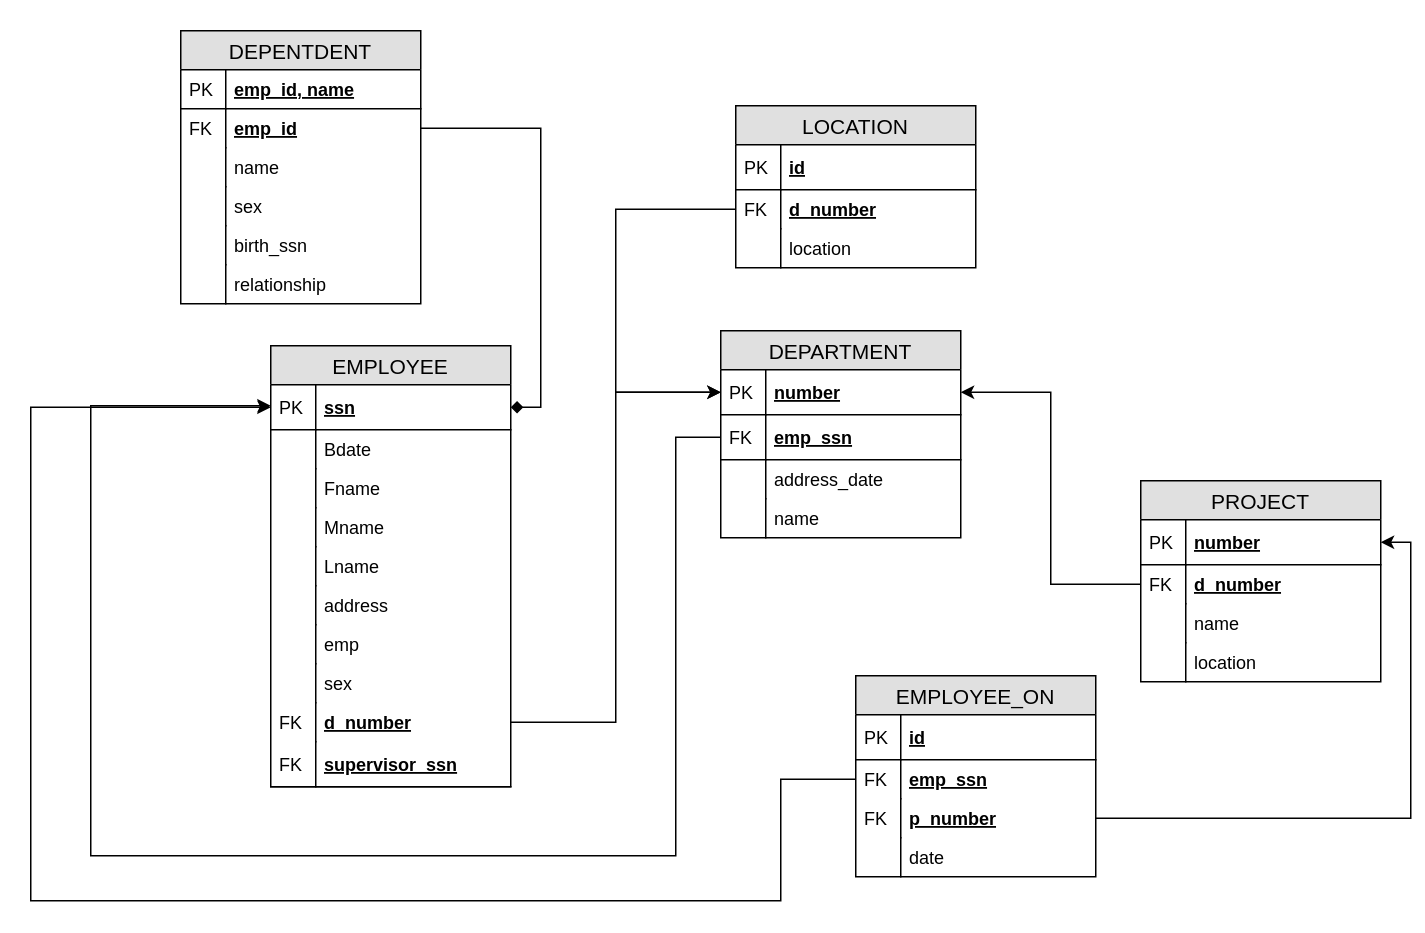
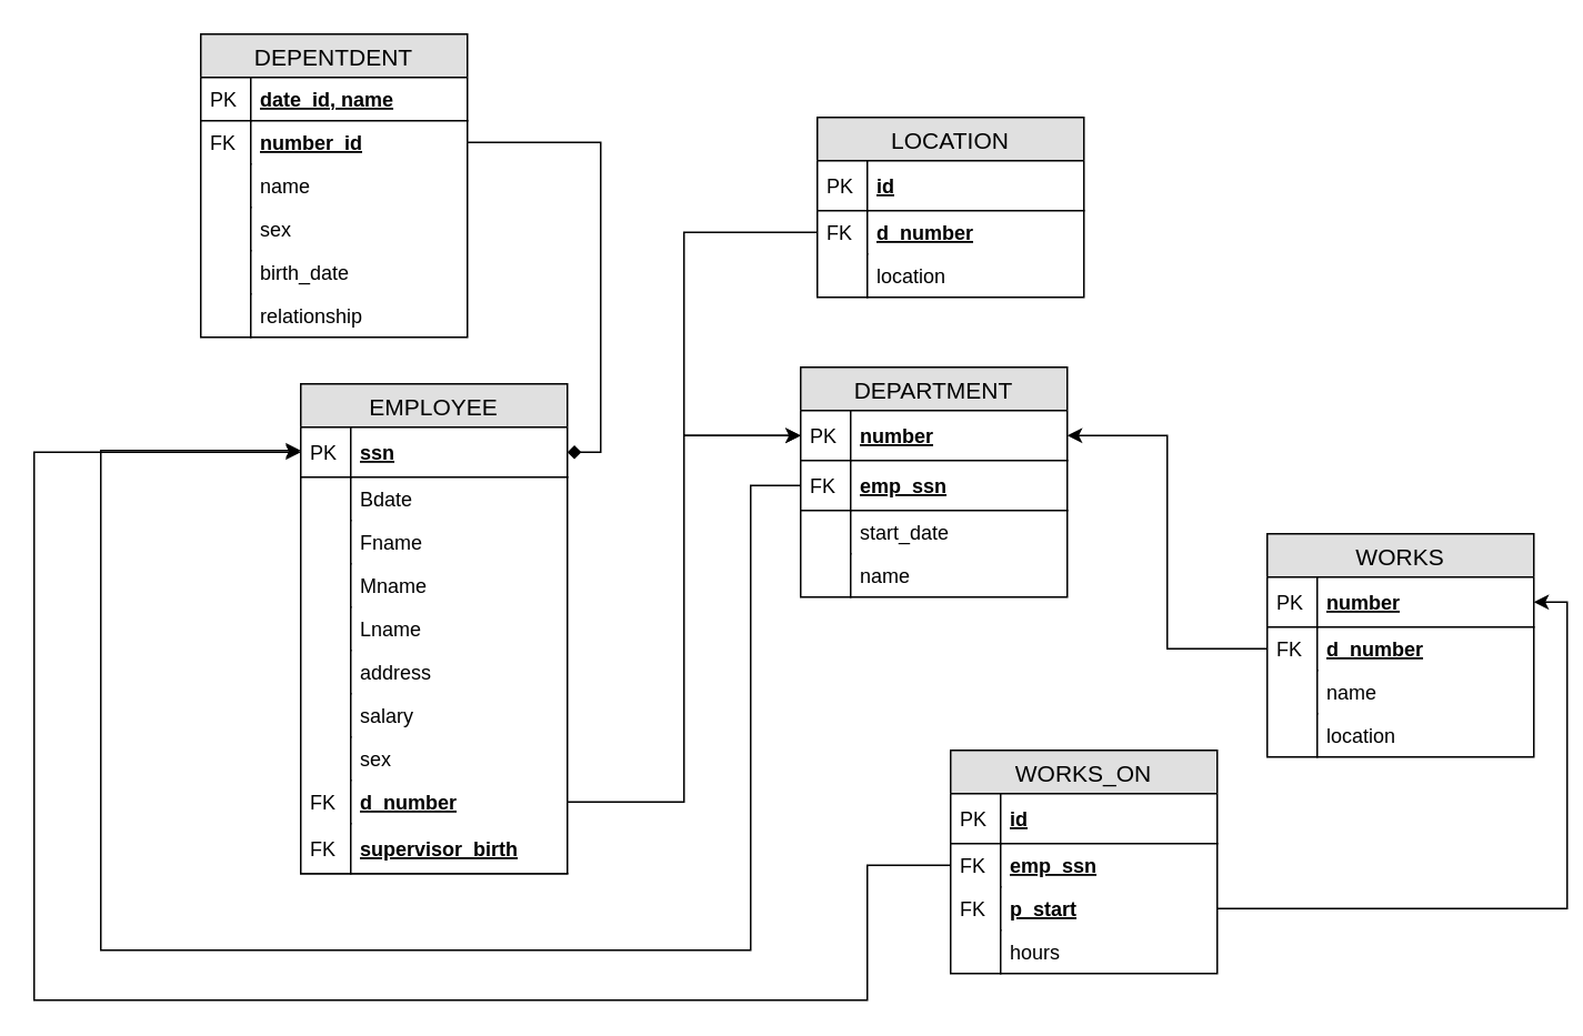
- <mxCell id="64" value="emp_id, name" style="shape=partialRectangle;top=0;left=0;right=0;bottom=1;align=left;verticalAlign=top;fillColor=none;spacingLeft=34;spacingRight=4;overflow=hidden;rotatable=0;points=[[0,0.5],[1,0.5]];portConstraint=eastwest;dropTarget=0;fontSize=12;fontStyle=5" vertex="1" parent="63"><mxGeometry y="26" width="160" height="26" as="geometry" /></mxCell>
+ <mxCell id="64" value="date_id, name" style="shape=partialRectangle;top=0;left=0;right=0;bottom=1;align=left;verticalAlign=top;fillColor=none;spacingLeft=34;spacingRight=4;overflow=hidden;rotatable=0;points=[[0,0.5],[1,0.5]];portConstraint=eastwest;dropTarget=0;fontSize=12;fontStyle=5" vertex="1" parent="63"><mxGeometry y="26" width="160" height="26" as="geometry" /></mxCell>
- <mxCell id="66" value="emp_id" style="shape=partialRectangle;top=0;left=0;right=0;bottom=0;align=left;verticalAlign=top;fillColor=none;spacingLeft=34;spacingRight=4;overflow=hidden;rotatable=0;points=[[0,0.5],[1,0.5]];portConstraint=eastwest;dropTarget=0;fontSize=12;fontStyle=5" vertex="1" parent="63"><mxGeometry y="52" width="160" height="26" as="geometry" /></mxCell>
+ <mxCell id="66" value="number_id" style="shape=partialRectangle;top=0;left=0;right=0;bottom=0;align=left;verticalAlign=top;fillColor=none;spacingLeft=34;spacingRight=4;overflow=hidden;rotatable=0;points=[[0,0.5],[1,0.5]];portConstraint=eastwest;dropTarget=0;fontSize=12;fontStyle=5" vertex="1" parent="63"><mxGeometry y="52" width="160" height="26" as="geometry" /></mxCell>
- <mxCell id="72" value="birth_ssn" style="shape=partialRectangle;top=0;left=0;right=0;bottom=0;align=left;verticalAlign=top;fillColor=none;spacingLeft=34;spacingRight=4;overflow=hidden;rotatable=0;points=[[0,0.5],[1,0.5]];portConstraint=eastwest;dropTarget=0;fontSize=12;" vertex="1" parent="63"><mxGeometry y="130" width="160" height="26" as="geometry" /></mxCell>
+ <mxCell id="72" value="birth_date" style="shape=partialRectangle;top=0;left=0;right=0;bottom=0;align=left;verticalAlign=top;fillColor=none;spacingLeft=34;spacingRight=4;overflow=hidden;rotatable=0;points=[[0,0.5],[1,0.5]];portConstraint=eastwest;dropTarget=0;fontSize=12;" vertex="1" parent="63"><mxGeometry y="130" width="160" height="26" as="geometry" /></mxCell>
- <mxCell id="28" value="address_date" style="shape=partialRectangle;top=0;left=0;right=0;bottom=0;align=left;verticalAlign=top;fillColor=none;spacingLeft=34;spacingRight=4;overflow=hidden;rotatable=0;points=[[0,0.5],[1,0.5]];portConstraint=eastwest;dropTarget=0;fontSize=12;" vertex="1" parent="23"><mxGeometry y="86" width="160" height="26" as="geometry" /></mxCell>
+ <mxCell id="28" value="start_date" style="shape=partialRectangle;top=0;left=0;right=0;bottom=0;align=left;verticalAlign=top;fillColor=none;spacingLeft=34;spacingRight=4;overflow=hidden;rotatable=0;points=[[0,0.5],[1,0.5]];portConstraint=eastwest;dropTarget=0;fontSize=12;" vertex="1" parent="23"><mxGeometry y="86" width="160" height="26" as="geometry" /></mxCell>
- <mxCell id="32" value="PROJECT" style="swimlane;fontStyle=0;childLayout=stackLayout;horizontal=1;startSize=26;fillColor=#e0e0e0;horizontalStack=0;resizeParent=1;resizeParentMax=0;resizeLast=0;collapsible=1;marginBottom=0;swimlaneFillColor=#ffffff;align=center;fontSize=14;" vertex="1" parent="1"><mxGeometry x="760" y="320" width="160" height="134" as="geometry" /></mxCell>
+ <mxCell id="32" value="WORKS" style="swimlane;fontStyle=0;childLayout=stackLayout;horizontal=1;startSize=26;fillColor=#e0e0e0;horizontalStack=0;resizeParent=1;resizeParentMax=0;resizeLast=0;collapsible=1;marginBottom=0;swimlaneFillColor=#ffffff;align=center;fontSize=14;" vertex="1" parent="1"><mxGeometry x="760" y="320" width="160" height="134" as="geometry" /></mxCell>
- <mxCell id="15" value="emp" style="shape=partialRectangle;top=0;left=0;right=0;bottom=0;align=left;verticalAlign=top;fillColor=none;spacingLeft=34;spacingRight=4;overflow=hidden;rotatable=0;points=[[0,0.5],[1,0.5]];portConstraint=eastwest;dropTarget=0;fontSize=12;" vertex="1" parent="2"><mxGeometry y="186" width="160" height="26" as="geometry" /></mxCell>
+ <mxCell id="15" value="salary" style="shape=partialRectangle;top=0;left=0;right=0;bottom=0;align=left;verticalAlign=top;fillColor=none;spacingLeft=34;spacingRight=4;overflow=hidden;rotatable=0;points=[[0,0.5],[1,0.5]];portConstraint=eastwest;dropTarget=0;fontSize=12;" vertex="1" parent="2"><mxGeometry y="186" width="160" height="26" as="geometry" /></mxCell>
- <mxCell id="51" value="EMPLOYEE_ON" style="swimlane;fontStyle=0;childLayout=stackLayout;horizontal=1;startSize=26;fillColor=#e0e0e0;horizontalStack=0;resizeParent=1;resizeParentMax=0;resizeLast=0;collapsible=1;marginBottom=0;swimlaneFillColor=#ffffff;align=center;fontSize=14;" vertex="1" parent="1"><mxGeometry x="570" y="450" width="160" height="134" as="geometry" /></mxCell>
+ <mxCell id="51" value="WORKS_ON" style="swimlane;fontStyle=0;childLayout=stackLayout;horizontal=1;startSize=26;fillColor=#e0e0e0;horizontalStack=0;resizeParent=1;resizeParentMax=0;resizeLast=0;collapsible=1;marginBottom=0;swimlaneFillColor=#ffffff;align=center;fontSize=14;" vertex="1" parent="1"><mxGeometry x="570" y="450" width="160" height="134" as="geometry" /></mxCell>
- <mxCell id="21" value="supervisor_ssn" style="shape=partialRectangle;top=0;left=0;right=0;bottom=1;align=left;verticalAlign=middle;fillColor=none;spacingLeft=34;spacingRight=4;overflow=hidden;rotatable=0;points=[[0,0.5],[1,0.5]];portConstraint=eastwest;dropTarget=0;fontStyle=5;fontSize=12;" vertex="1" parent="2"><mxGeometry y="264" width="160" height="30" as="geometry" /></mxCell>
+ <mxCell id="21" value="supervisor_birth" style="shape=partialRectangle;top=0;left=0;right=0;bottom=1;align=left;verticalAlign=middle;fillColor=none;spacingLeft=34;spacingRight=4;overflow=hidden;rotatable=0;points=[[0,0.5],[1,0.5]];portConstraint=eastwest;dropTarget=0;fontStyle=5;fontSize=12;" vertex="1" parent="2"><mxGeometry y="264" width="160" height="30" as="geometry" /></mxCell>
- <mxCell id="56" value="p_number" style="shape=partialRectangle;top=0;left=0;right=0;bottom=0;align=left;verticalAlign=top;fillColor=none;spacingLeft=34;spacingRight=4;overflow=hidden;rotatable=0;points=[[0,0.5],[1,0.5]];portConstraint=eastwest;dropTarget=0;fontSize=12;fontStyle=5" vertex="1" parent="51"><mxGeometry y="82" width="160" height="26" as="geometry" /></mxCell>
+ <mxCell id="56" value="p_start" style="shape=partialRectangle;top=0;left=0;right=0;bottom=0;align=left;verticalAlign=top;fillColor=none;spacingLeft=34;spacingRight=4;overflow=hidden;rotatable=0;points=[[0,0.5],[1,0.5]];portConstraint=eastwest;dropTarget=0;fontSize=12;fontStyle=5" vertex="1" parent="51"><mxGeometry y="82" width="160" height="26" as="geometry" /></mxCell>
- <mxCell id="58" value="date" style="shape=partialRectangle;top=0;left=0;right=0;bottom=0;align=left;verticalAlign=top;fillColor=none;spacingLeft=34;spacingRight=4;overflow=hidden;rotatable=0;points=[[0,0.5],[1,0.5]];portConstraint=eastwest;dropTarget=0;fontSize=12;" vertex="1" parent="51"><mxGeometry y="108" width="160" height="26" as="geometry" /></mxCell>
+ <mxCell id="58" value="hours" style="shape=partialRectangle;top=0;left=0;right=0;bottom=0;align=left;verticalAlign=top;fillColor=none;spacingLeft=34;spacingRight=4;overflow=hidden;rotatable=0;points=[[0,0.5],[1,0.5]];portConstraint=eastwest;dropTarget=0;fontSize=12;" vertex="1" parent="51"><mxGeometry y="108" width="160" height="26" as="geometry" /></mxCell>
